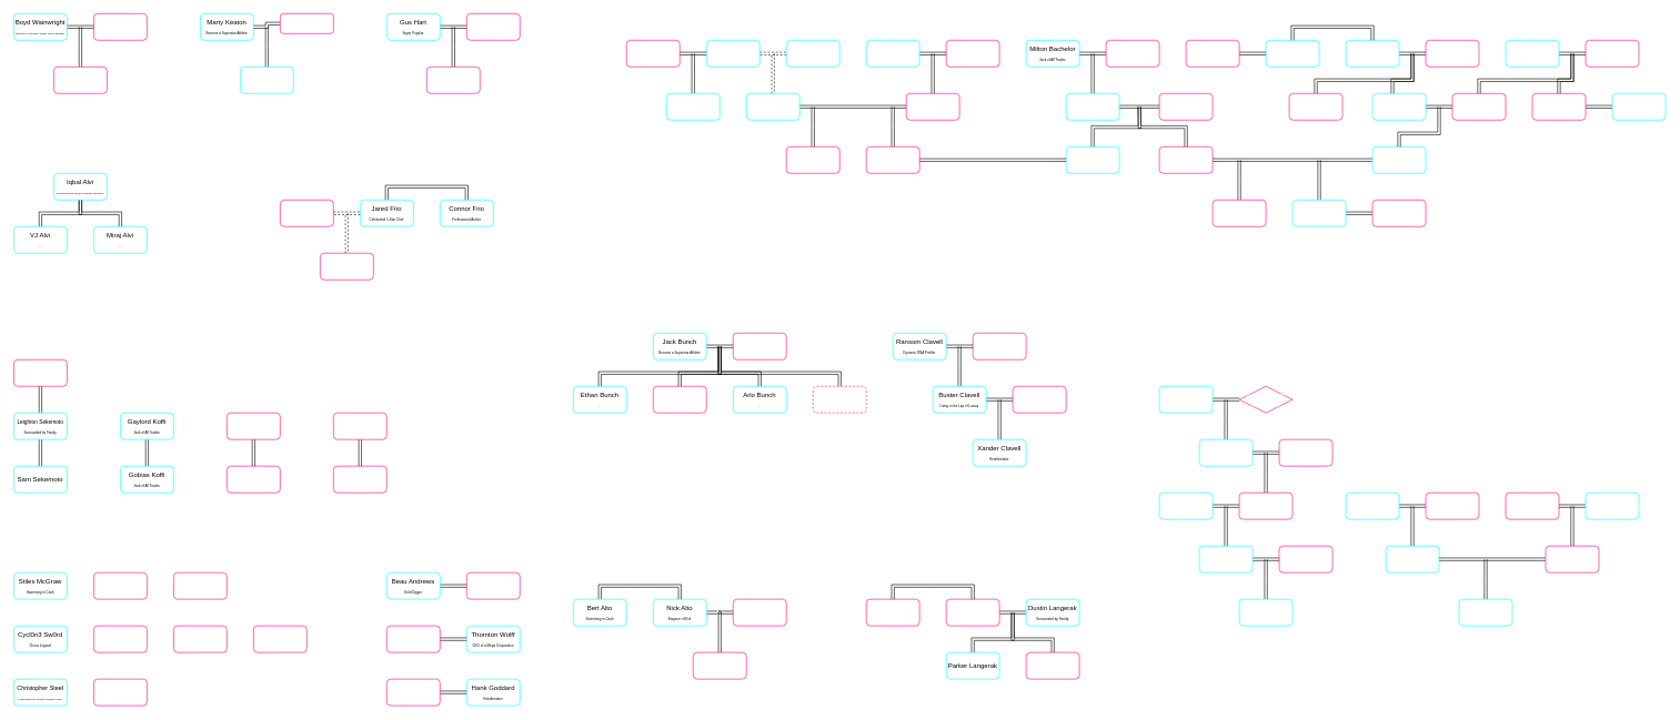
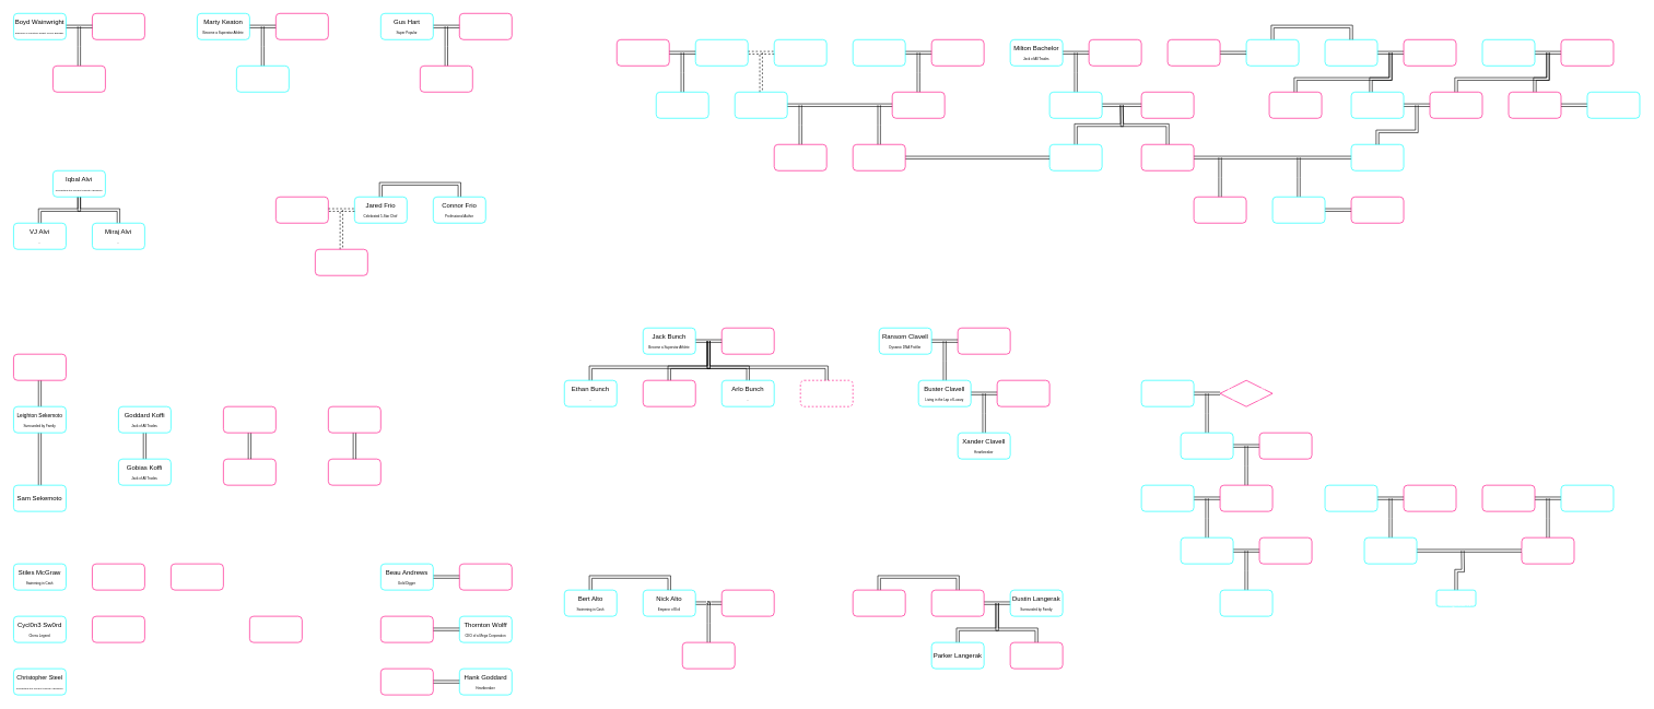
- <mxCell id="118" value="&lt;span style=&quot;font-size: 10px&quot;&gt;Justine Keaton&lt;/span&gt;&lt;br&gt;&lt;font style=&quot;font-size: 4px&quot;&gt;Forensic Specialist: Dynamic DNA Profiler&lt;/font&gt;" style="rounded=1;whiteSpace=wrap;html=1;fontColor=#ffffff;fillColor=none;strokeColor=#FF0080;" parent="1" vertex="1"><mxGeometry x="420" y="20" width="80" height="30" as="geometry" /></mxCell>
+ <mxCell id="118" value="&lt;span style=&quot;font-size: 10px&quot;&gt;Justine Keaton&lt;/span&gt;&lt;br&gt;&lt;font style=&quot;font-size: 4px&quot;&gt;Forensic Specialist: Dynamic DNA Profiler&lt;/font&gt;" style="rounded=1;whiteSpace=wrap;html=1;fontColor=#ffffff;fillColor=none;strokeColor=#FF0080;" parent="1" vertex="1"><mxGeometry x="420" y="20" width="80" height="40" as="geometry" /></mxCell>
- <mxCell id="123" value="&lt;span style=&quot;font-size: 10px&quot;&gt;Gaylord Koffi&lt;/span&gt;&lt;br&gt;&lt;span style=&quot;font-size: 5px&quot;&gt;Jack of All Trades&lt;/span&gt;" style="rounded=1;whiteSpace=wrap;html=1;fillColor=none;strokeColor=#00FFFF;" parent="1" vertex="1"><mxGeometry x="180" y="620" width="80" height="40" as="geometry" /></mxCell>
+ <mxCell id="123" value="&lt;span style=&quot;font-size: 10px&quot;&gt;Goddard Koffi&lt;/span&gt;&lt;br&gt;&lt;span style=&quot;font-size: 5px&quot;&gt;Jack of All Trades&lt;/span&gt;" style="rounded=1;whiteSpace=wrap;html=1;fillColor=none;strokeColor=#00FFFF;" parent="1" vertex="1"><mxGeometry x="180" y="620" width="80" height="40" as="geometry" /></mxCell>
- <mxCell id="176" value="&lt;span style=&quot;font-size: 10px&quot;&gt;Sam Sekemoto&lt;/span&gt;" style="rounded=1;whiteSpace=wrap;html=1;fillColor=none;strokeColor=#00FFFF;" parent="1" vertex="1"><mxGeometry x="20" y="700" width="80" height="40" as="geometry" /></mxCell>
+ <mxCell id="176" value="&lt;span style=&quot;font-size: 10px&quot;&gt;Sam Sekemoto&lt;/span&gt;" style="rounded=1;whiteSpace=wrap;html=1;fillColor=none;strokeColor=#00FFFF;" parent="1" vertex="1"><mxGeometry x="20" y="740" width="80" height="40" as="geometry" /></mxCell>
- <mxCell id="148" value="&lt;font style=&quot;font-size: 8px&quot;&gt;Malcolm Landgraab IV&lt;/font&gt;" style="rounded=1;whiteSpace=wrap;html=1;fontColor=#ffffff;fillColor=none;strokeColor=#00FFFF;" parent="1" vertex="1"><mxGeometry x="2190" y="900" width="80" height="40" as="geometry" /></mxCell>
+ <mxCell id="148" value="&lt;font style=&quot;font-size: 8px&quot;&gt;Malcolm Landgraab IV&lt;/font&gt;" style="rounded=1;whiteSpace=wrap;html=1;fontColor=#ffffff;fillColor=none;strokeColor=#00FFFF;" parent="1" vertex="1"><mxGeometry x="2190" y="900" width="60" height="25" as="geometry" /></mxCell>
- <mxCell id="183" value="&lt;span style=&quot;font-size: 10px&quot;&gt;Tori Kimura&lt;/span&gt;&lt;br&gt;&lt;span style=&quot;font-size: 5px&quot;&gt;Super Popular&lt;/span&gt;" style="rounded=1;whiteSpace=wrap;html=1;fontColor=#ffffff;fillColor=none;strokeColor=#FF0080;" parent="1" vertex="1"><mxGeometry x="260" y="940" width="80" height="40" as="geometry" /></mxCell>
- <mxCell id="187" value="&lt;font&gt;&lt;font style=&quot;font-size: 9px&quot;&gt;Christopher Steel&lt;/font&gt;&lt;br&gt;&lt;font style=&quot;font-size: 4px&quot;&gt;Presenting the Perfect Private Author&lt;/font&gt;&lt;/font&gt;" style="rounded=1;whiteSpace=wrap;html=1;fillColor=none;strokeColor=#00FFFF;" parent="1" vertex="1"><mxGeometry x="20" y="1020" width="80" height="40" as="geometry" /></mxCell>
+ <mxCell id="187" value="&lt;font&gt;&lt;font style=&quot;font-size: 9px&quot;&gt;Christopher Steel&lt;/font&gt;&lt;br&gt;&lt;font style=&quot;font-size: 4px&quot;&gt;Presenting the Perfect Private Aquarium&lt;/font&gt;&lt;/font&gt;" style="rounded=1;whiteSpace=wrap;html=1;fillColor=none;strokeColor=#00FFFF;" parent="1" vertex="1"><mxGeometry x="20" y="1020" width="80" height="40" as="geometry" /></mxCell>
- <mxCell id="185" value="&lt;font style=&quot;font-size: 8px&quot;&gt;Madison VanWatson&lt;/font&gt;&lt;br&gt;&lt;span style=&quot;font-size: 5px&quot;&gt;Living in the Lap of Luxury&lt;/span&gt;" style="rounded=1;whiteSpace=wrap;html=1;fontColor=#ffffff;fillColor=none;strokeColor=#FF0080;" parent="1" vertex="1"><mxGeometry x="140" y="1020" width="80" height="40" as="geometry" /></mxCell>
